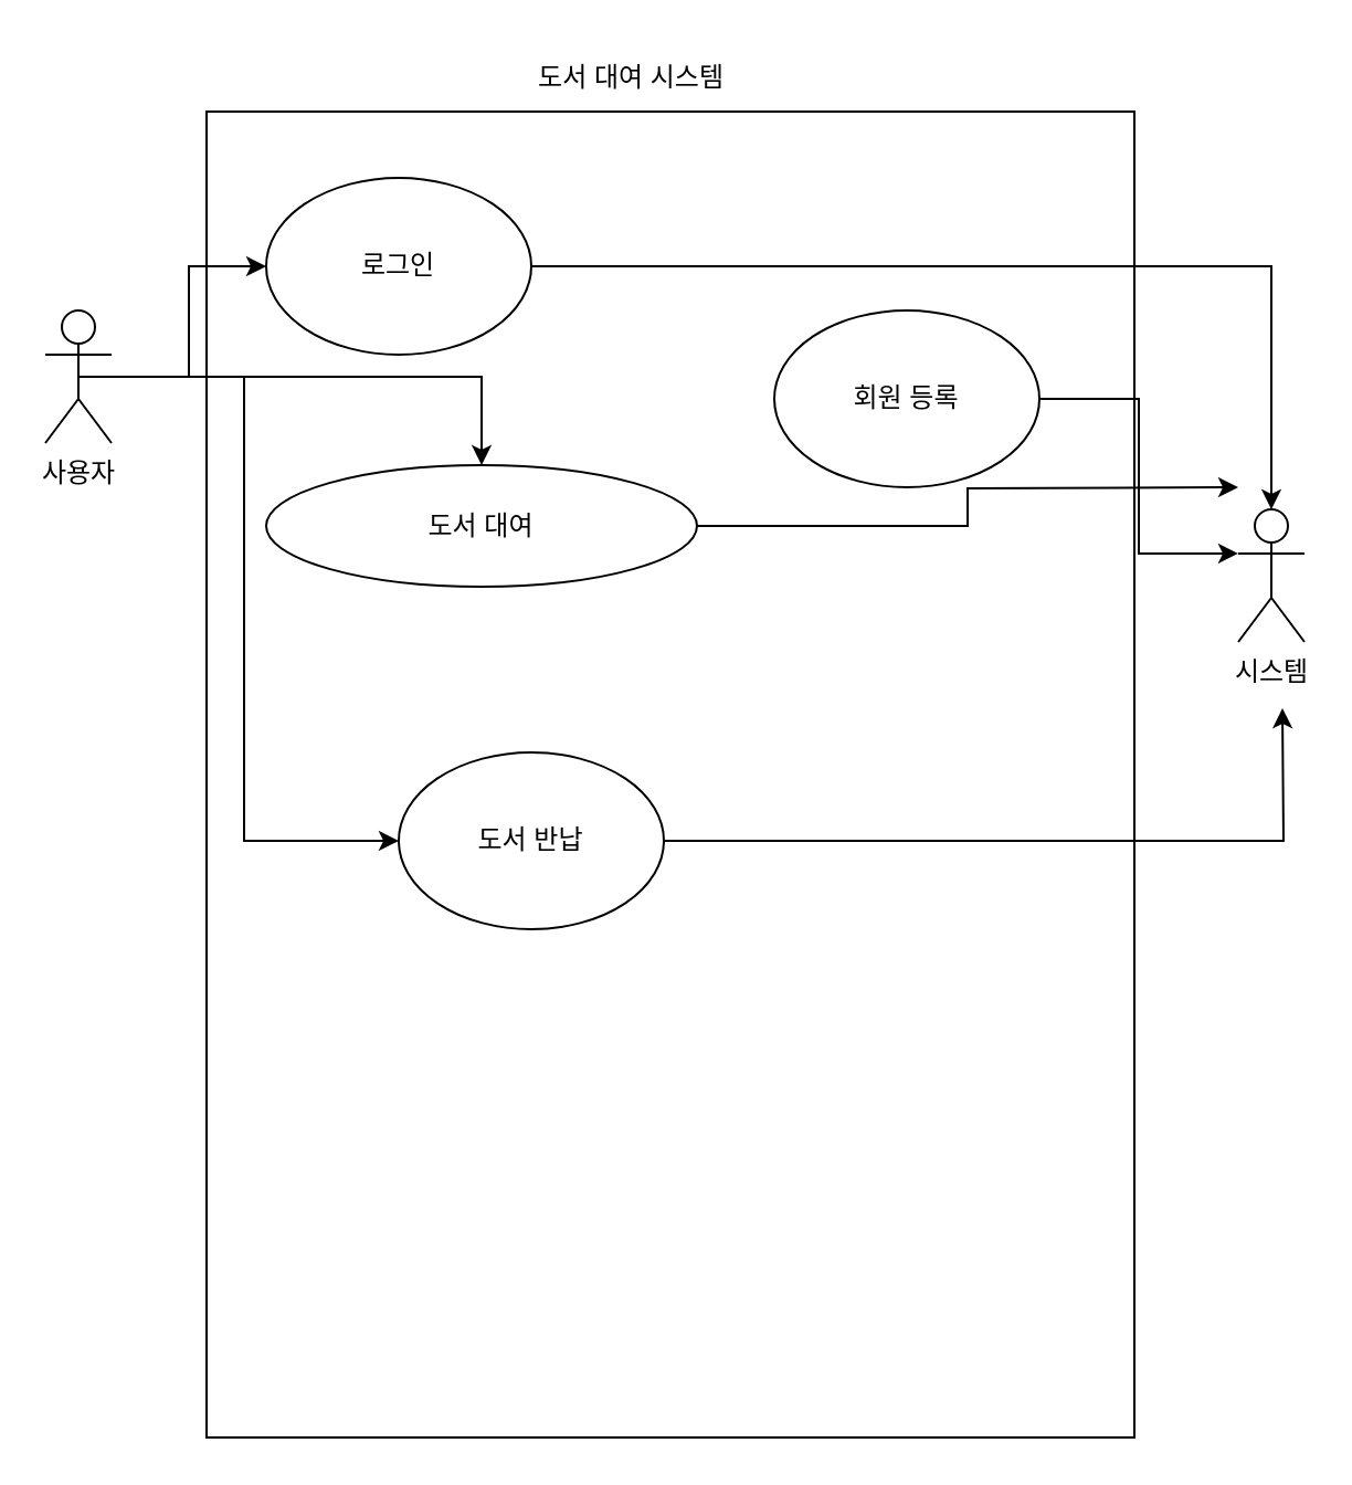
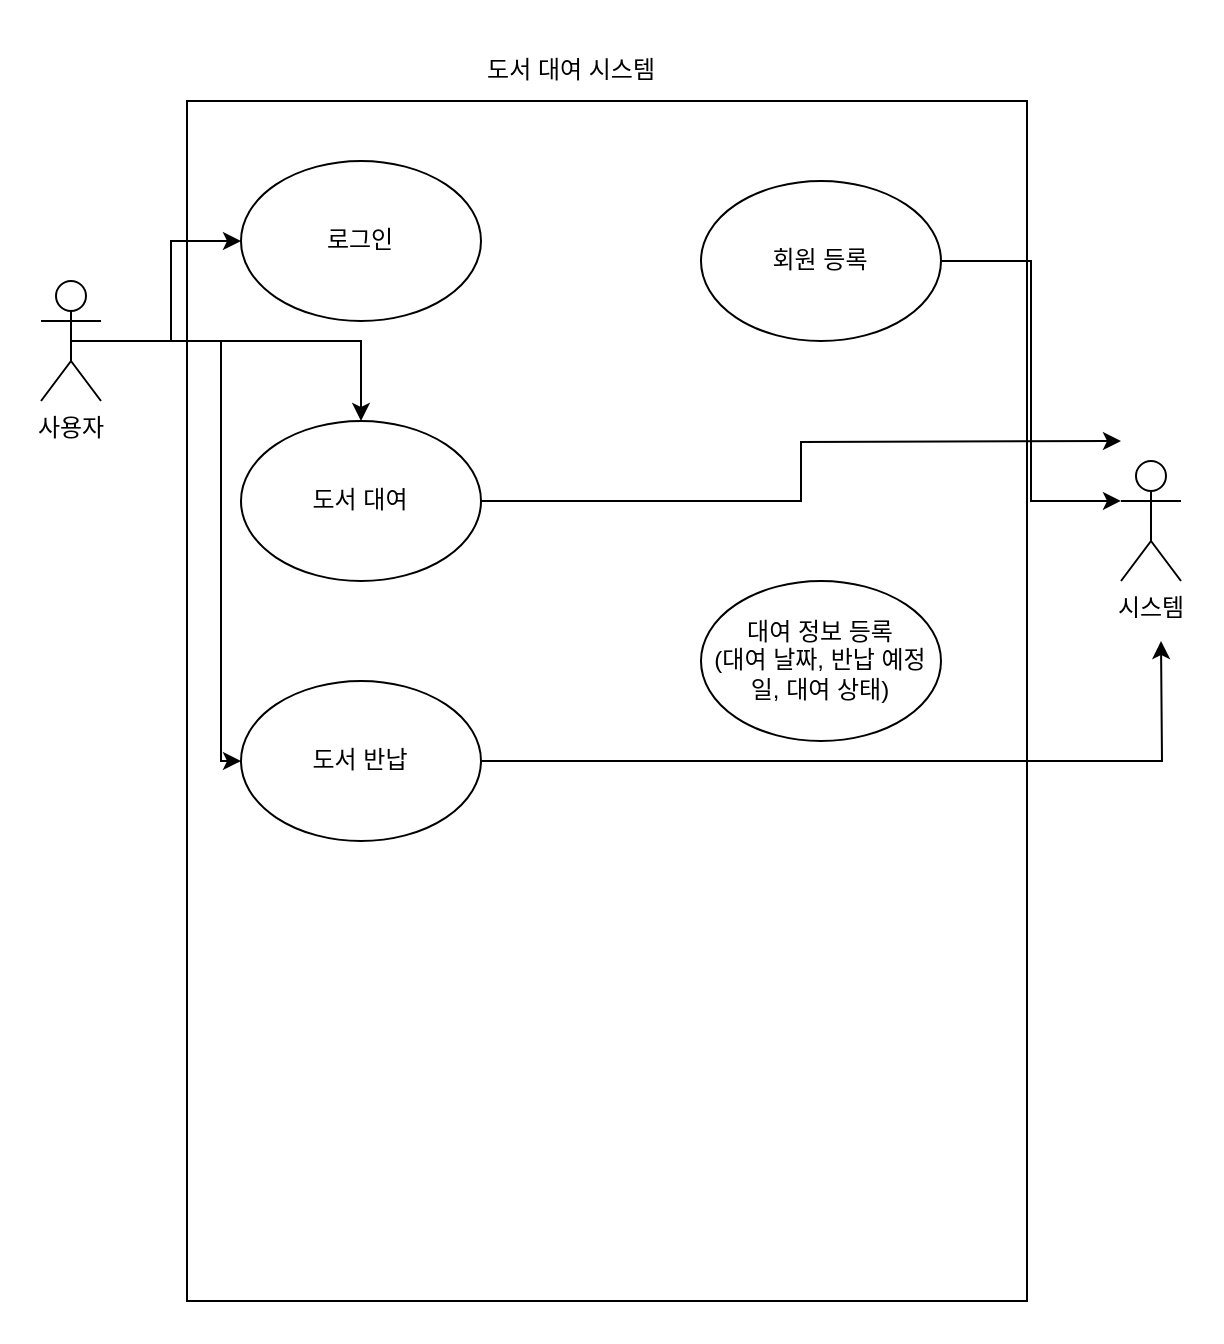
- <mxCell id="17" style="edgeStyle=orthogonalEdgeStyle;rounded=0;orthogonalLoop=1;jettySize=auto;html=1;exitX=1;exitY=0.5;exitDx=0;exitDy=0;entryX=0.5;entryY=0;entryDx=0;entryDy=0;entryPerimeter=0;" edge="1" parent="1" source="12" target="8"><mxGeometry relative="1" as="geometry" /></mxCell>
- <mxCell id="16" value="회원 등록" style="ellipse;whiteSpace=wrap;html=1;" vertex="1" parent="1"><mxGeometry x="350" y="140" width="120" height="80" as="geometry" /></mxCell>
+ <mxCell id="16" value="회원 등록" style="ellipse;whiteSpace=wrap;html=1;" vertex="1" parent="1"><mxGeometry x="350" y="90" width="120" height="80" as="geometry" /></mxCell>
- <mxCell id="11" value="도서 대여" style="ellipse;whiteSpace=wrap;html=1;" vertex="1" parent="1"><mxGeometry x="120" y="210" width="195" height="55" as="geometry" /></mxCell>
+ <mxCell id="11" value="도서 대여" style="ellipse;whiteSpace=wrap;html=1;" vertex="1" parent="1"><mxGeometry x="120" y="210" width="120" height="80" as="geometry" /></mxCell>
+ <mxCell id="9" value="대여 정보 등록&lt;div&gt;(대여 날짜, 반납 예정일, 대여 상태)&lt;/div&gt;" style="ellipse;whiteSpace=wrap;html=1;" vertex="1" parent="1"><mxGeometry x="350" y="290" width="120" height="80" as="geometry" /></mxCell>
- <mxCell id="14" value="도서 반납" style="ellipse;whiteSpace=wrap;html=1;" vertex="1" parent="1"><mxGeometry x="180" y="340" width="120" height="80" as="geometry" /></mxCell>
+ <mxCell id="14" value="도서 반납" style="ellipse;whiteSpace=wrap;html=1;" vertex="1" parent="1"><mxGeometry x="120" y="340" width="120" height="80" as="geometry" /></mxCell>
